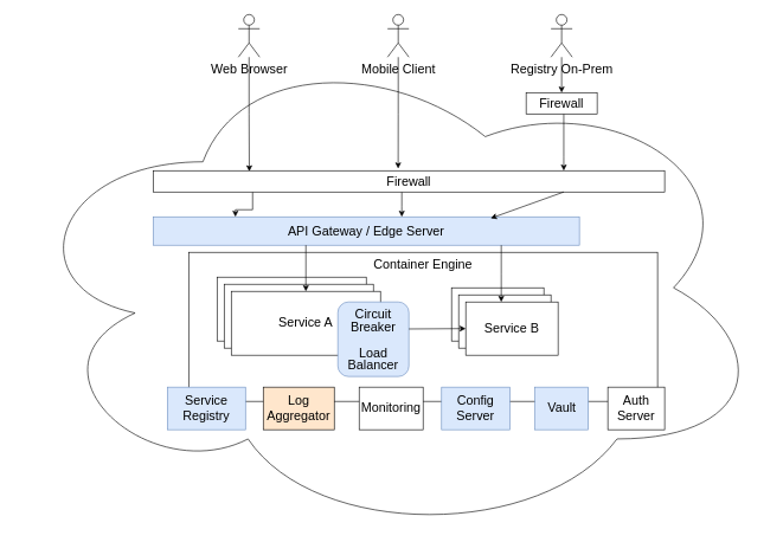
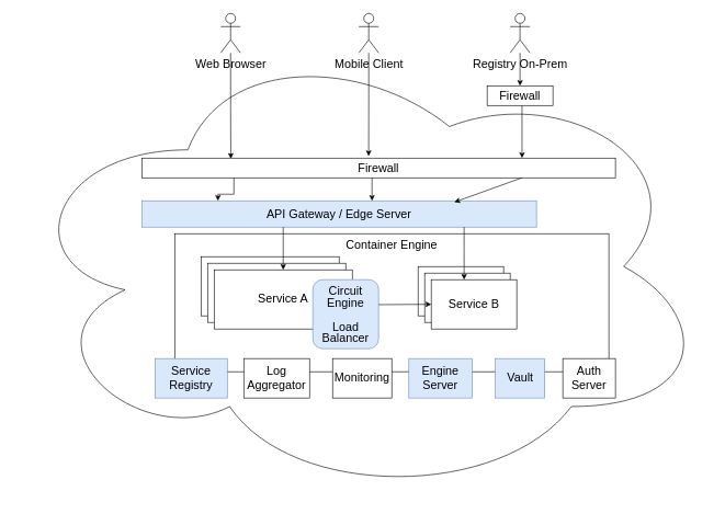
- <mxCell id="29" value="&lt;p style=&quot;line-height: 100%;&quot;&gt;Circuit Breaker&lt;br style=&quot;font-size: 18px;&quot;&gt;&lt;br style=&quot;font-size: 18px;&quot;&gt;Load Balancer&lt;/p&gt;" style="rounded=1;whiteSpace=wrap;html=1;fillColor=#dae8fc;strokeColor=#6c8ebf;fontSize=18;verticalAlign=middle;spacing=2;horizontal=1;spacingTop=0;spacingBottom=0;" parent="1" vertex="1"><mxGeometry x="475" y="425" width="100" height="105" as="geometry" /></mxCell>
+ <mxCell id="29" value="&lt;p style=&quot;line-height: 100%;&quot;&gt;Circuit Engine&lt;br style=&quot;font-size: 18px;&quot;&gt;&lt;br style=&quot;font-size: 18px;&quot;&gt;Load Balancer&lt;/p&gt;" style="rounded=1;whiteSpace=wrap;html=1;fillColor=#dae8fc;strokeColor=#6c8ebf;fontSize=18;verticalAlign=middle;spacing=2;horizontal=1;spacingTop=0;spacingBottom=0;" parent="1" vertex="1"><mxGeometry x="475" y="425" width="100" height="105" as="geometry" /></mxCell>
- <mxCell id="18" value="Log Aggregator" style="rounded=0;whiteSpace=wrap;html=1;fontSize=18;fillColor=#ffe6cc;" parent="1" vertex="1"><mxGeometry x="370" y="545" width="100" height="60" as="geometry" /></mxCell>
+ <mxCell id="18" value="Log Aggregator" style="rounded=0;whiteSpace=wrap;html=1;fontSize=18;" parent="1" vertex="1"><mxGeometry x="370" y="545" width="100" height="60" as="geometry" /></mxCell>
- <mxCell id="9" value="Config Server" style="rounded=0;whiteSpace=wrap;html=1;fillColor=#dae8fc;strokeColor=#6c8ebf;fontSize=18;" parent="1" vertex="1"><mxGeometry x="621" y="545" width="96" height="60" as="geometry" /></mxCell>
+ <mxCell id="9" value="Engine Server" style="rounded=0;whiteSpace=wrap;html=1;fillColor=#dae8fc;strokeColor=#6c8ebf;fontSize=18;" parent="1" vertex="1"><mxGeometry x="621" y="545" width="96" height="60" as="geometry" /></mxCell>
